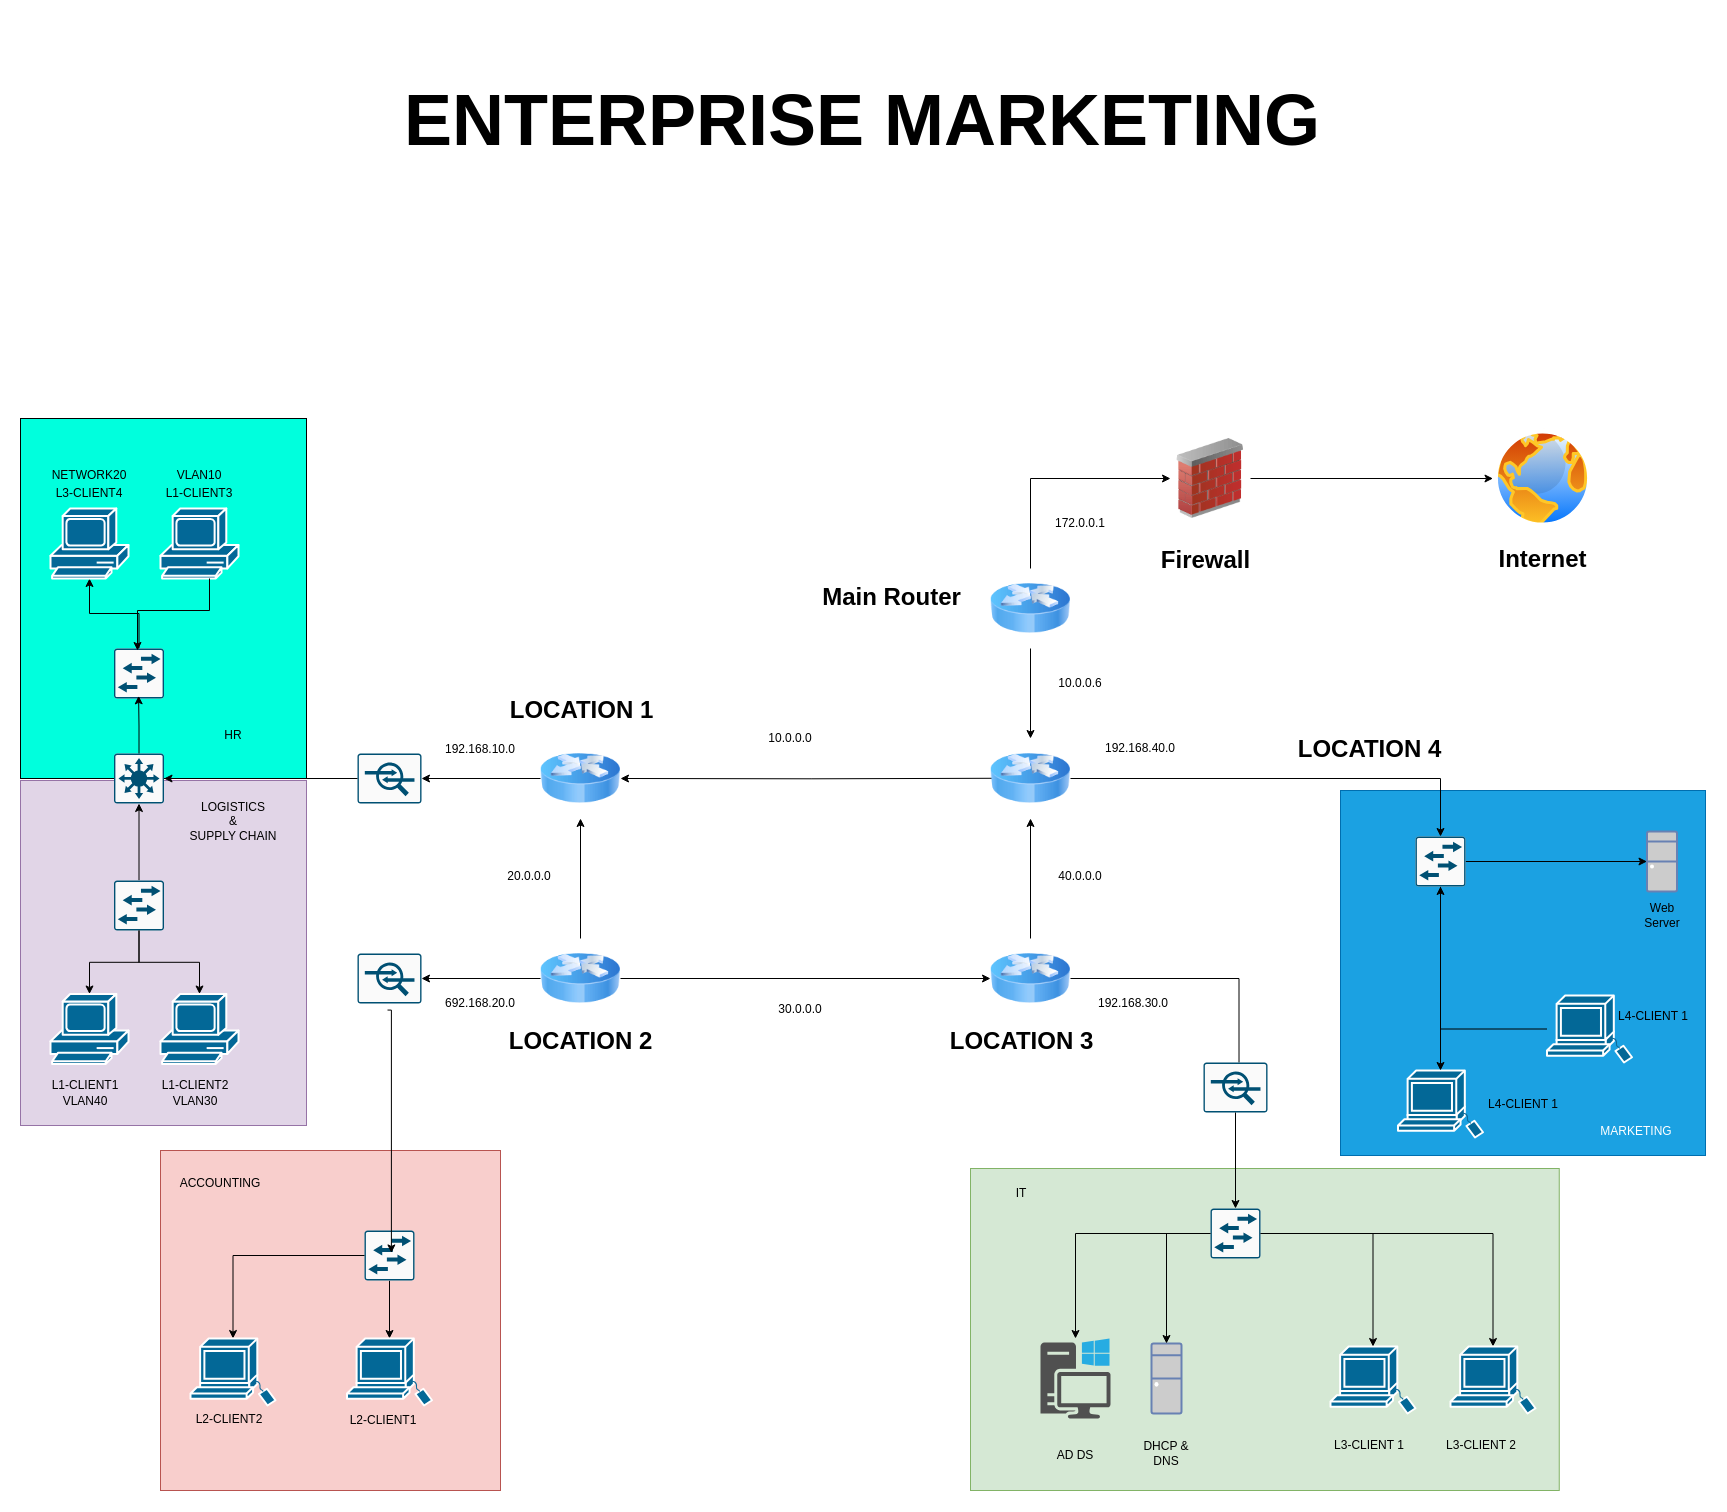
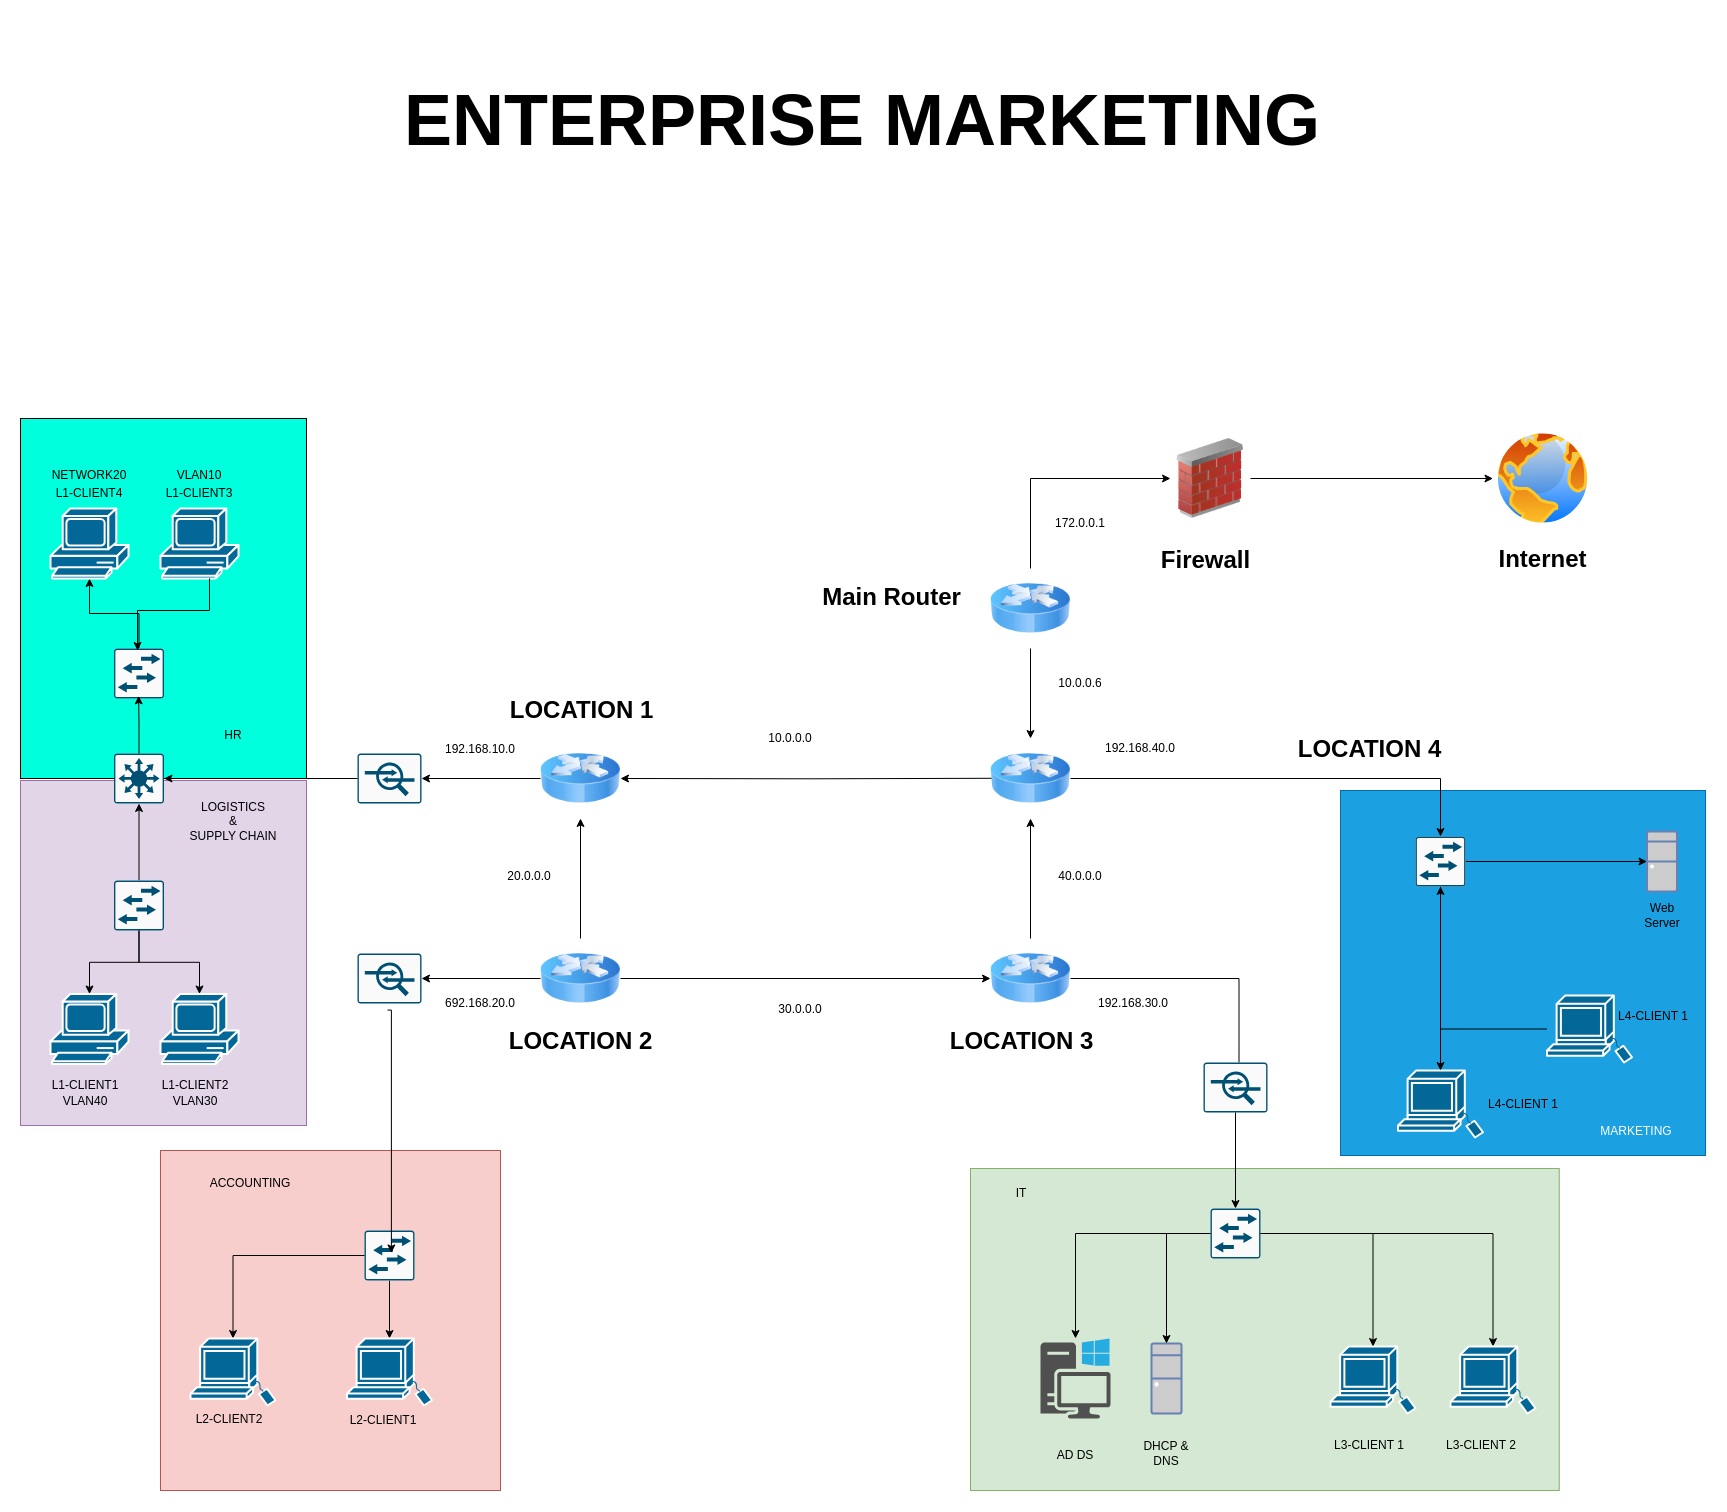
- <mxCell id="82" value="L3-CLIENT4" style="text;html=1;align=center;verticalAlign=middle;whiteSpace=wrap;rounded=0;" parent="1" vertex="1"><mxGeometry x="46" y="478" width="86" height="30" as="geometry" /></mxCell>
+ <mxCell id="82" value="L1-CLIENT4" style="text;html=1;align=center;verticalAlign=middle;whiteSpace=wrap;rounded=0;" parent="1" vertex="1"><mxGeometry x="46" y="478" width="86" height="30" as="geometry" /></mxCell>
- <mxCell id="87" value="ACCOUNTING" style="text;html=1;align=center;verticalAlign=middle;whiteSpace=wrap;rounded=0;" parent="1" vertex="1"><mxGeometry x="177" y="1168" width="86" height="30" as="geometry" /></mxCell>
+ <mxCell id="87" value="ACCOUNTING" style="text;html=1;align=center;verticalAlign=middle;whiteSpace=wrap;rounded=0;" parent="1" vertex="1"><mxGeometry x="207" y="1168" width="86" height="30" as="geometry" /></mxCell>
